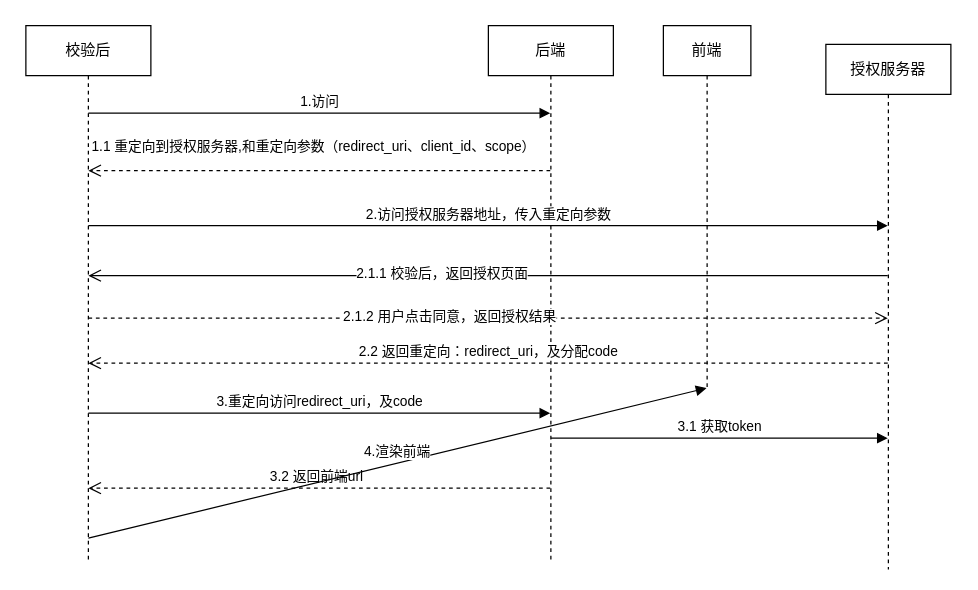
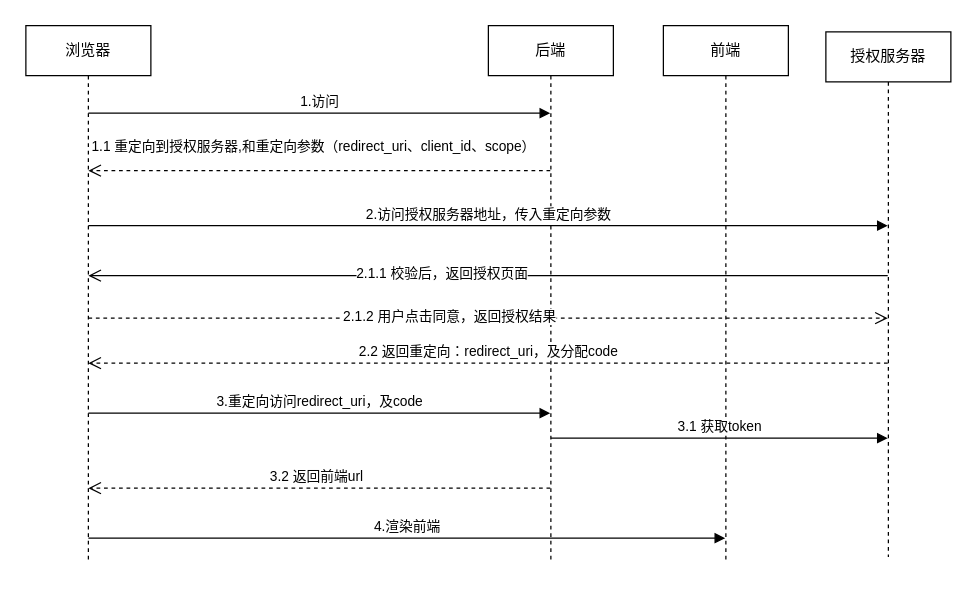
- <mxCell id="6" value="校验后" style="shape=umlLifeline;perimeter=lifelinePerimeter;whiteSpace=wrap;html=1;container=1;dropTarget=0;collapsible=0;recursiveResize=0;outlineConnect=0;portConstraint=eastwest;newEdgeStyle={&quot;curved&quot;:0,&quot;rounded&quot;:0};" vertex="1" parent="1"><mxGeometry x="20" y="20" width="100" height="430" as="geometry" /></mxCell>
+ <mxCell id="6" value="浏览器" style="shape=umlLifeline;perimeter=lifelinePerimeter;whiteSpace=wrap;html=1;container=1;dropTarget=0;collapsible=0;recursiveResize=0;outlineConnect=0;portConstraint=eastwest;newEdgeStyle={&quot;curved&quot;:0,&quot;rounded&quot;:0};" vertex="1" parent="1"><mxGeometry x="20" y="20" width="100" height="430" as="geometry" /></mxCell>
- <mxCell id="2" value="前端" style="shape=umlLifeline;perimeter=lifelinePerimeter;whiteSpace=wrap;html=1;container=1;dropTarget=0;collapsible=0;recursiveResize=0;outlineConnect=0;portConstraint=eastwest;newEdgeStyle={&quot;curved&quot;:0,&quot;rounded&quot;:0};" vertex="1" parent="1"><mxGeometry x="530" y="20" width="70" height="290" as="geometry" /></mxCell>
+ <mxCell id="2" value="前端" style="shape=umlLifeline;perimeter=lifelinePerimeter;whiteSpace=wrap;html=1;container=1;dropTarget=0;collapsible=0;recursiveResize=0;outlineConnect=0;portConstraint=eastwest;newEdgeStyle={&quot;curved&quot;:0,&quot;rounded&quot;:0};" vertex="1" parent="1"><mxGeometry x="530" y="20" width="100" height="430" as="geometry" /></mxCell>
- <mxCell id="5" value="授权服务器" style="shape=umlLifeline;perimeter=lifelinePerimeter;whiteSpace=wrap;html=1;container=1;dropTarget=0;collapsible=0;recursiveResize=0;outlineConnect=0;portConstraint=eastwest;newEdgeStyle={&quot;curved&quot;:0,&quot;rounded&quot;:0};" vertex="1" parent="1"><mxGeometry x="660" y="35" width="100" height="420" as="geometry" /></mxCell>
+ <mxCell id="5" value="授权服务器" style="shape=umlLifeline;perimeter=lifelinePerimeter;whiteSpace=wrap;html=1;container=1;dropTarget=0;collapsible=0;recursiveResize=0;outlineConnect=0;portConstraint=eastwest;newEdgeStyle={&quot;curved&quot;:0,&quot;rounded&quot;:0};" vertex="1" parent="1"><mxGeometry x="660" y="25" width="100" height="420" as="geometry" /></mxCell>
